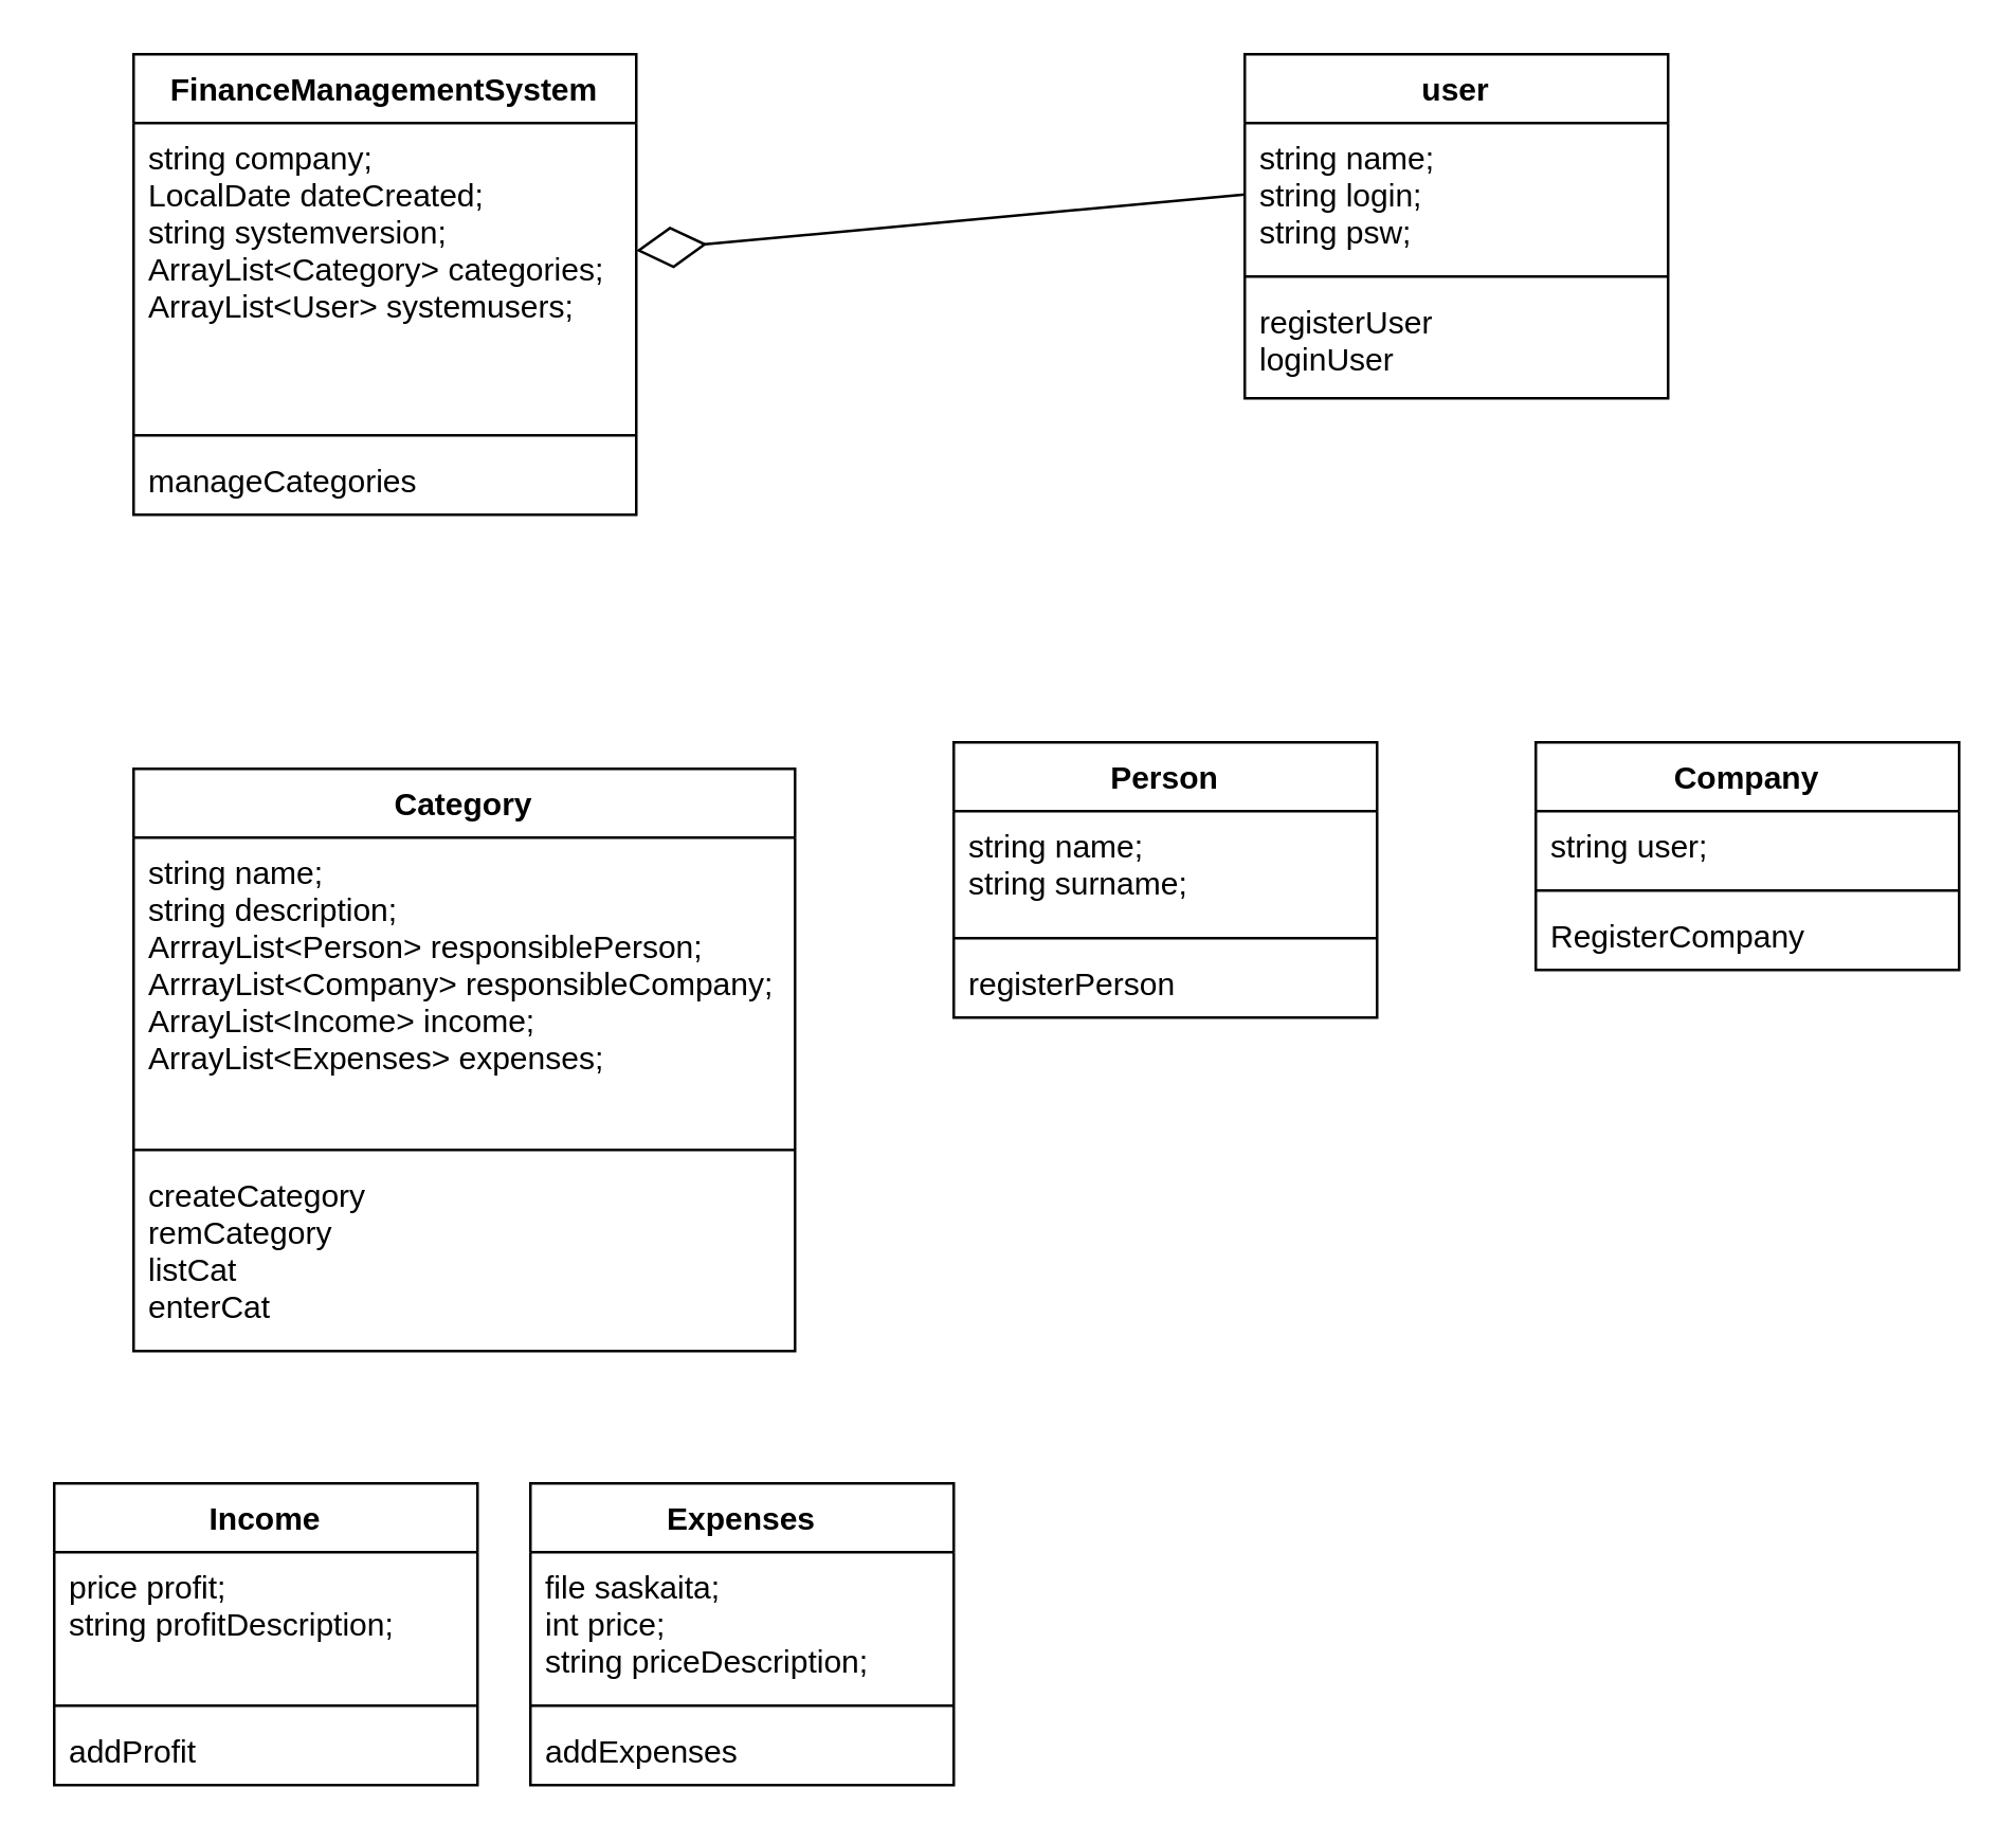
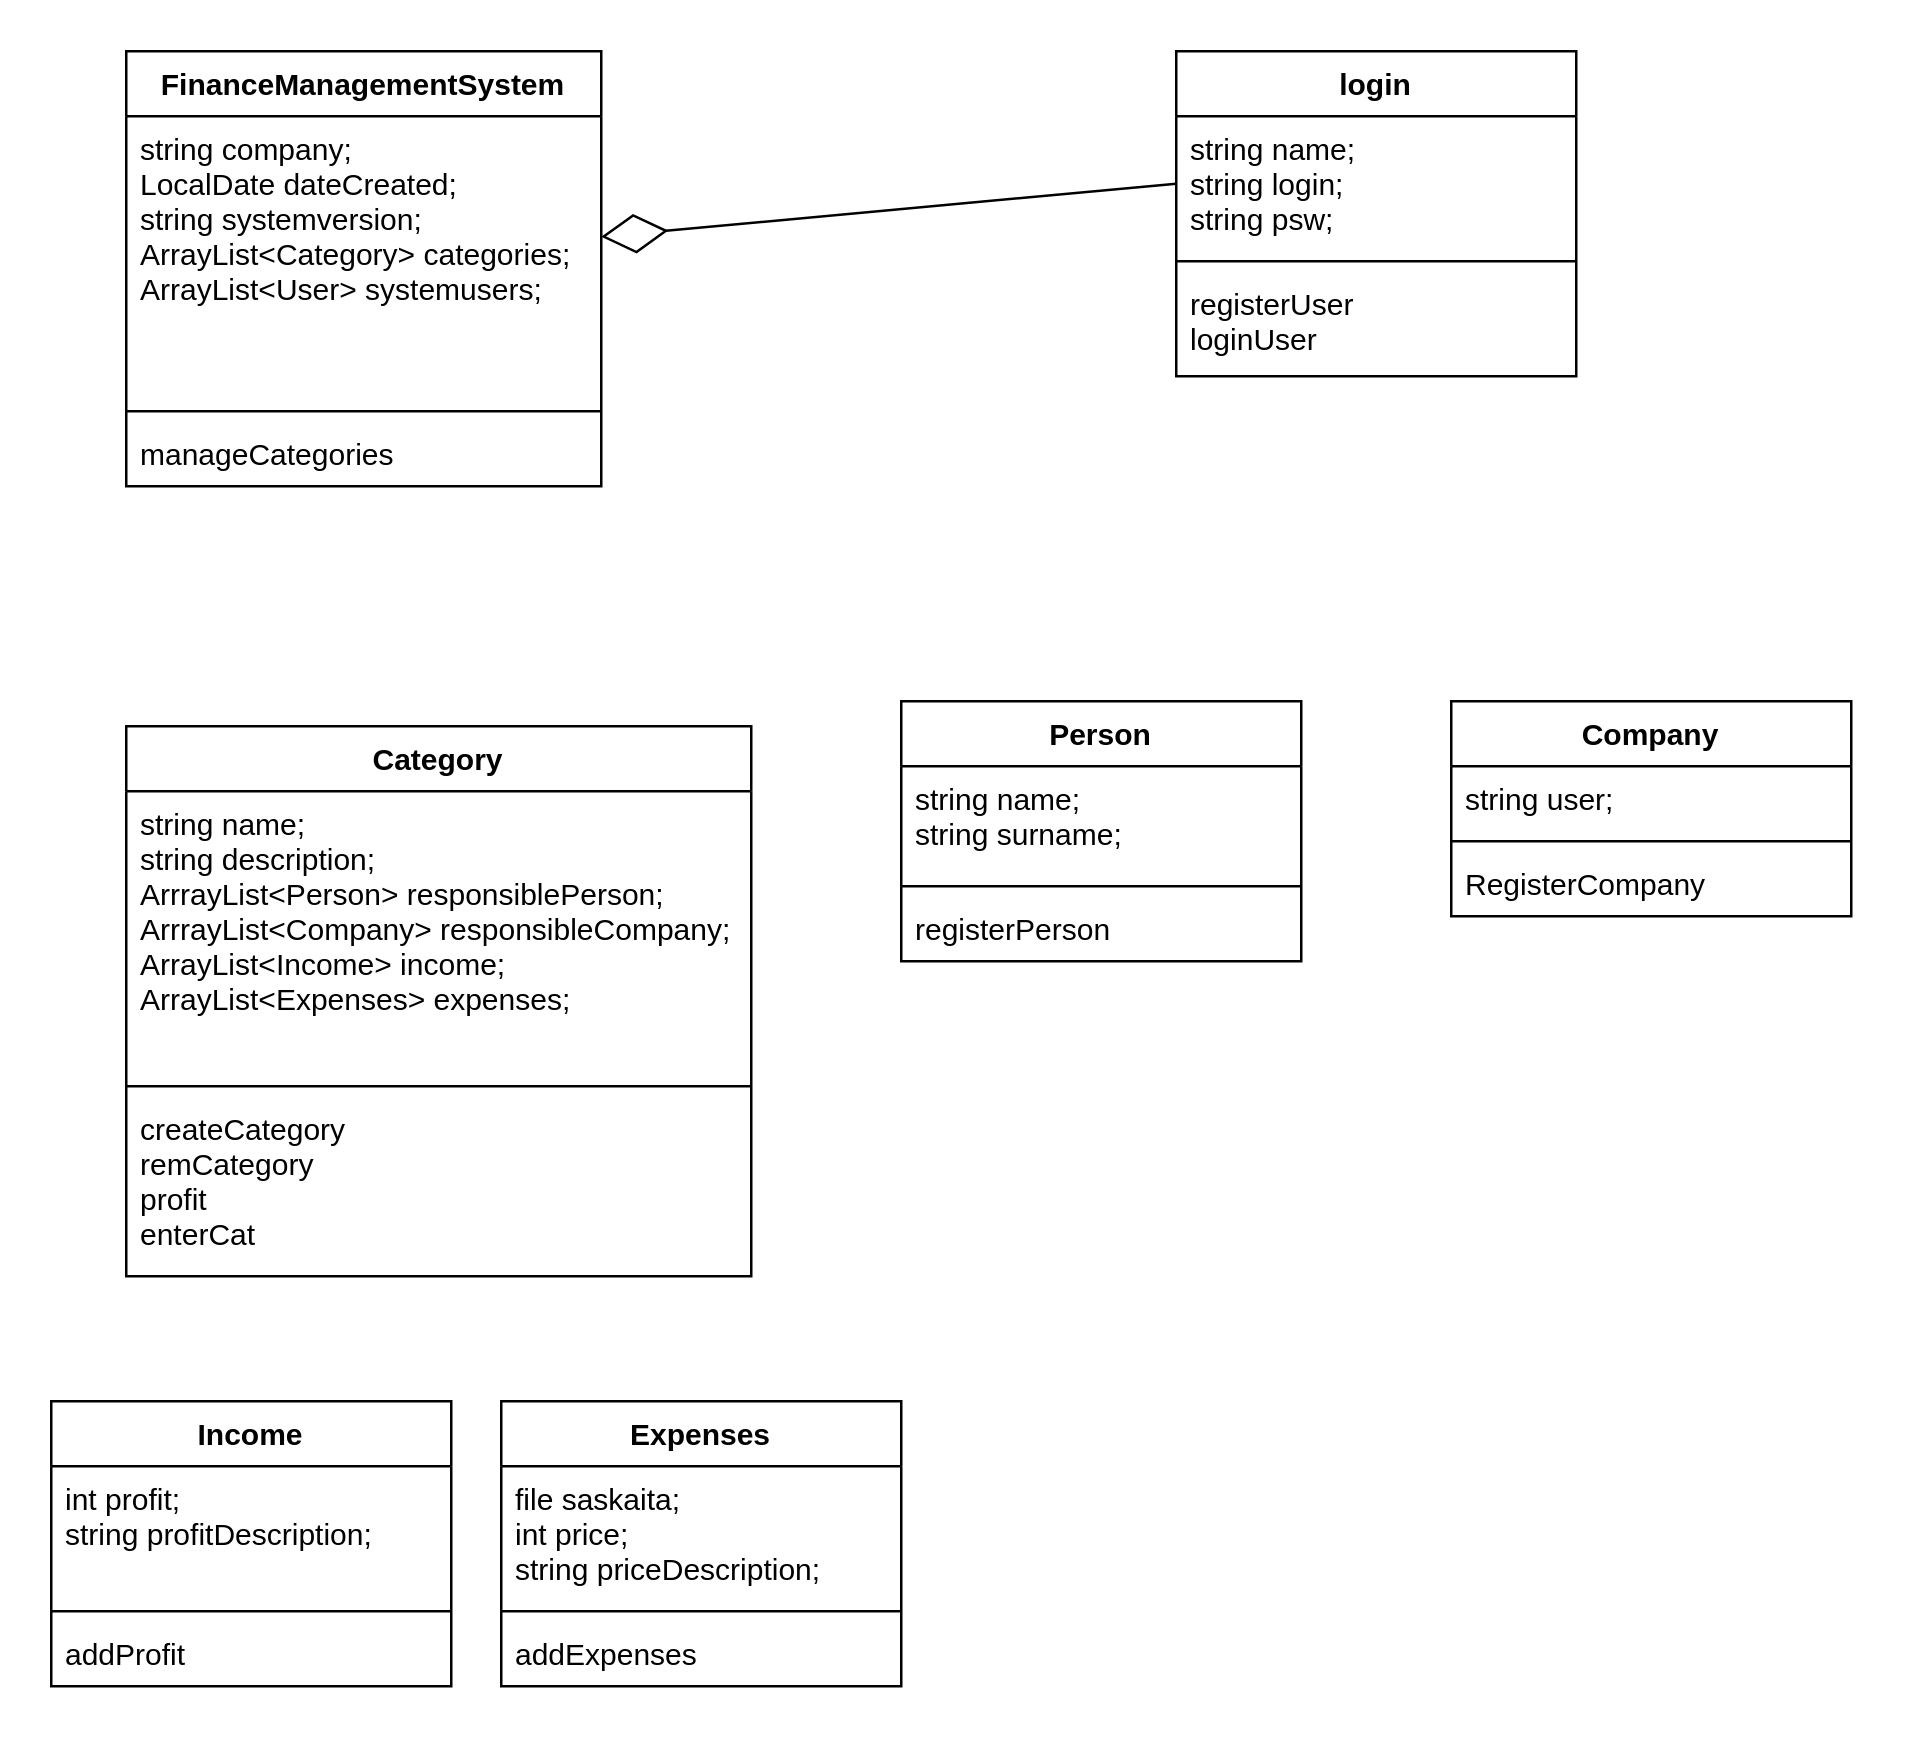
- <mxCell id="6" value="user" style="swimlane;fontStyle=1;align=center;verticalAlign=top;childLayout=stackLayout;horizontal=1;startSize=26;horizontalStack=0;resizeParent=1;resizeParentMax=0;resizeLast=0;collapsible=1;marginBottom=0;" parent="1" vertex="1"><mxGeometry x="470" y="20" width="160" height="130" as="geometry" /></mxCell>
+ <mxCell id="6" value="login" style="swimlane;fontStyle=1;align=center;verticalAlign=top;childLayout=stackLayout;horizontal=1;startSize=26;horizontalStack=0;resizeParent=1;resizeParentMax=0;resizeLast=0;collapsible=1;marginBottom=0;" parent="1" vertex="1"><mxGeometry x="470" y="20" width="160" height="130" as="geometry" /></mxCell>
- <mxCell id="21" value="createCategory&#10;remCategory&#10;listCat&#10;enterCat" style="text;strokeColor=none;fillColor=none;align=left;verticalAlign=top;spacingLeft=4;spacingRight=4;overflow=hidden;rotatable=0;points=[[0,0.5],[1,0.5]];portConstraint=eastwest;" parent="18" vertex="1"><mxGeometry y="148" width="250" height="72" as="geometry" /></mxCell>
+ <mxCell id="21" value="createCategory&#10;remCategory&#10;profit&#10;enterCat" style="text;strokeColor=none;fillColor=none;align=left;verticalAlign=top;spacingLeft=4;spacingRight=4;overflow=hidden;rotatable=0;points=[[0,0.5],[1,0.5]];portConstraint=eastwest;" parent="18" vertex="1"><mxGeometry y="148" width="250" height="72" as="geometry" /></mxCell>
- <mxCell id="23" value="price profit;&#10;string profitDescription;" style="text;strokeColor=none;fillColor=none;align=left;verticalAlign=top;spacingLeft=4;spacingRight=4;overflow=hidden;rotatable=0;points=[[0,0.5],[1,0.5]];portConstraint=eastwest;" parent="22" vertex="1"><mxGeometry y="26" width="160" height="54" as="geometry" /></mxCell>
+ <mxCell id="23" value="int profit;&#10;string profitDescription;" style="text;strokeColor=none;fillColor=none;align=left;verticalAlign=top;spacingLeft=4;spacingRight=4;overflow=hidden;rotatable=0;points=[[0,0.5],[1,0.5]];portConstraint=eastwest;" parent="22" vertex="1"><mxGeometry y="26" width="160" height="54" as="geometry" /></mxCell>
